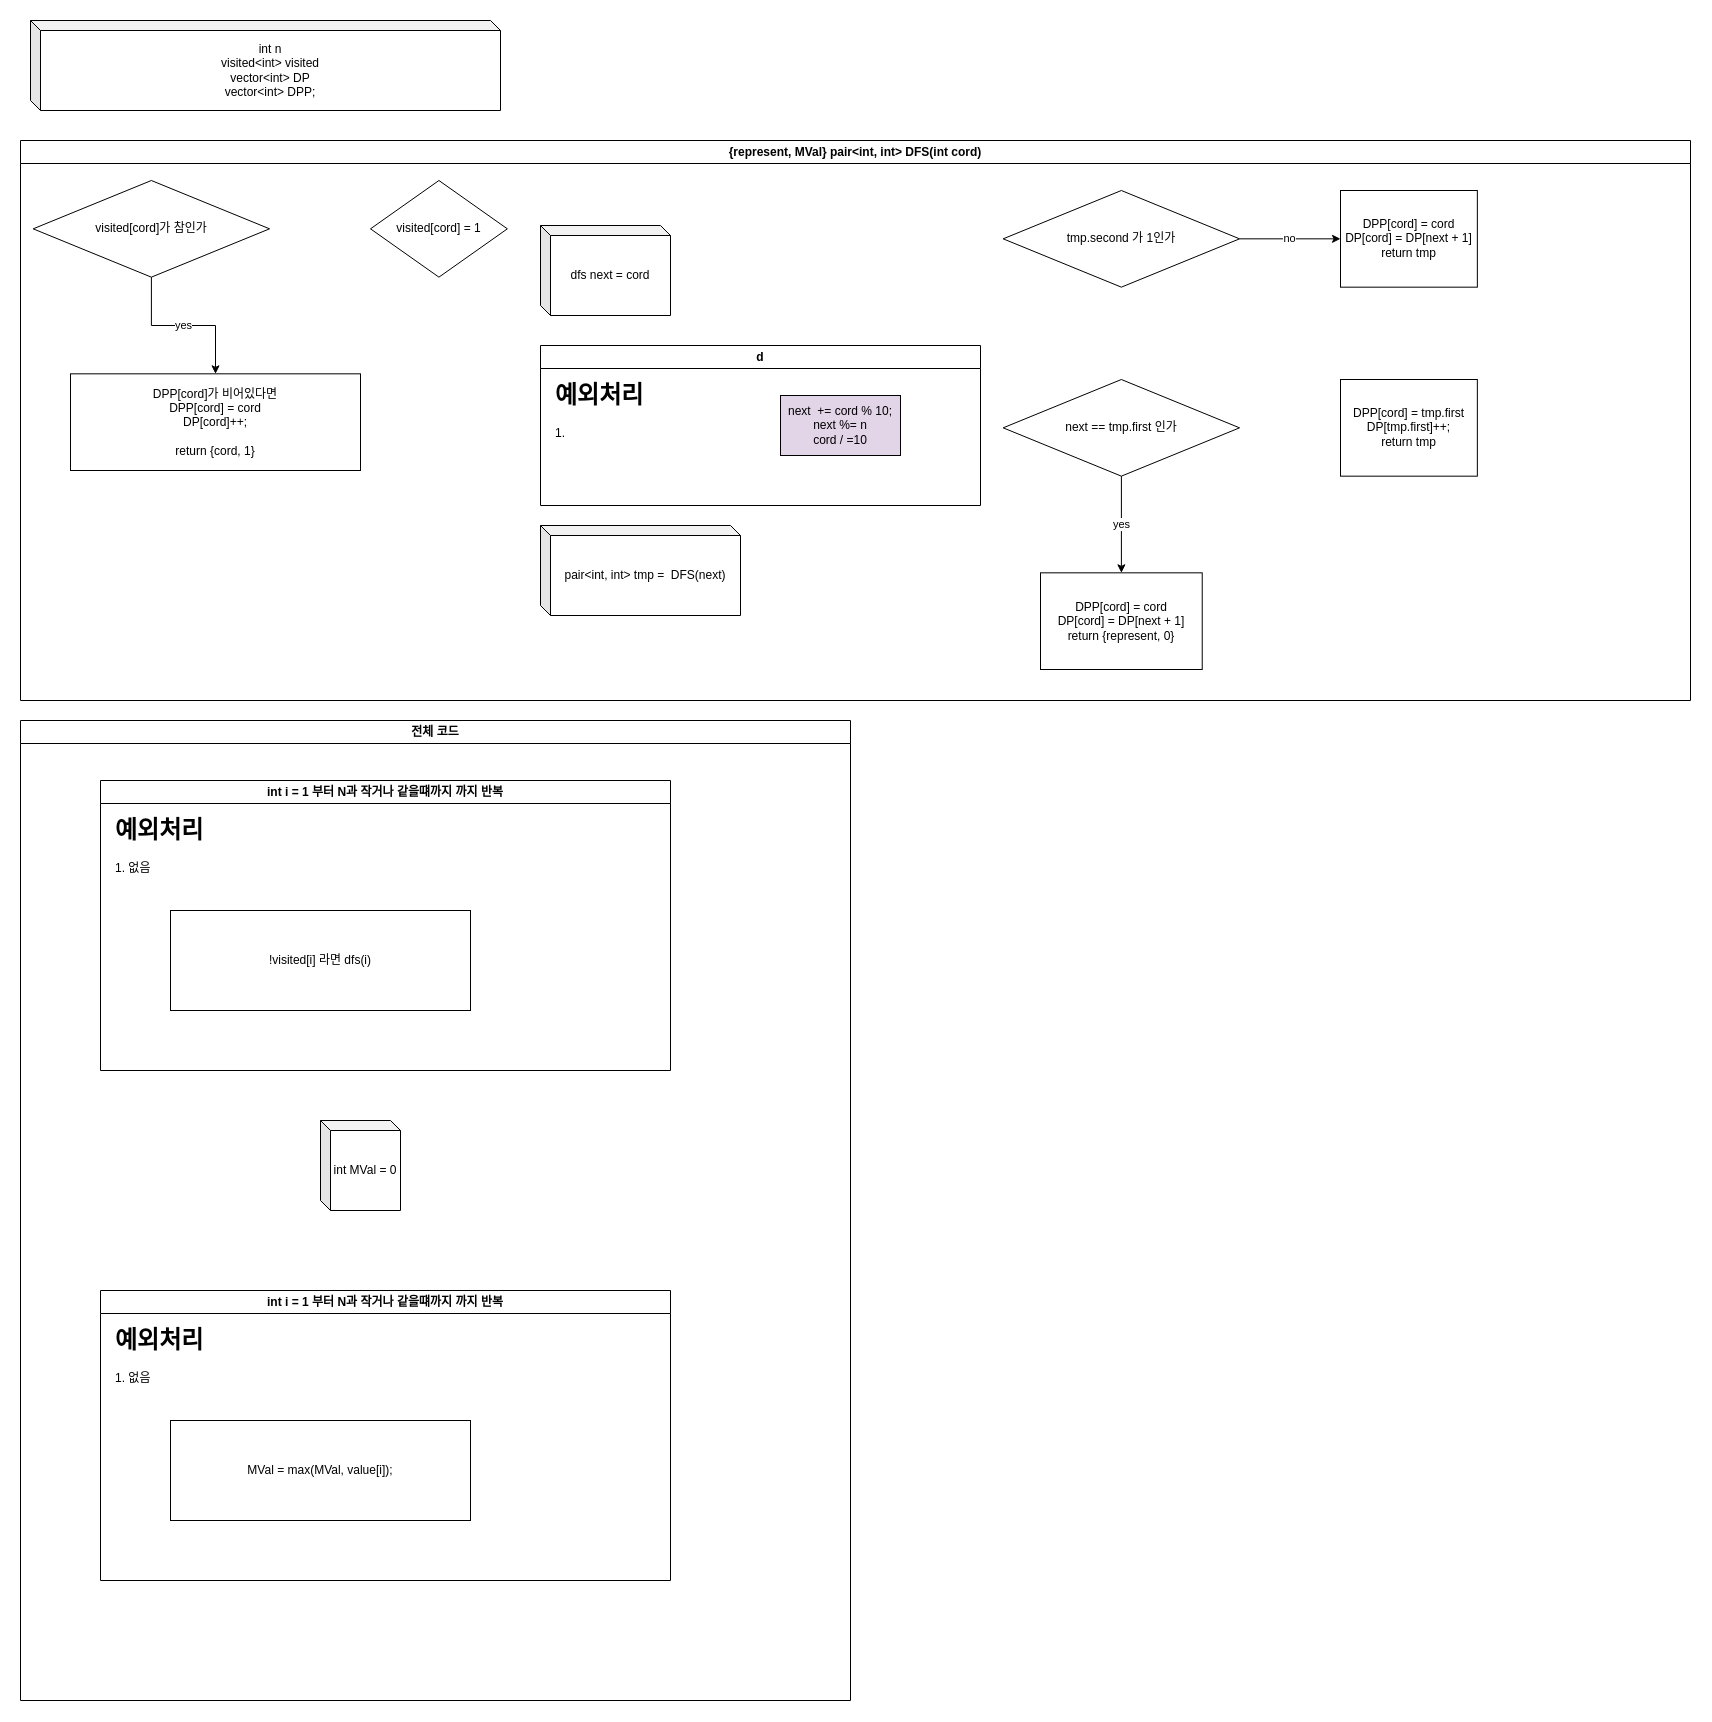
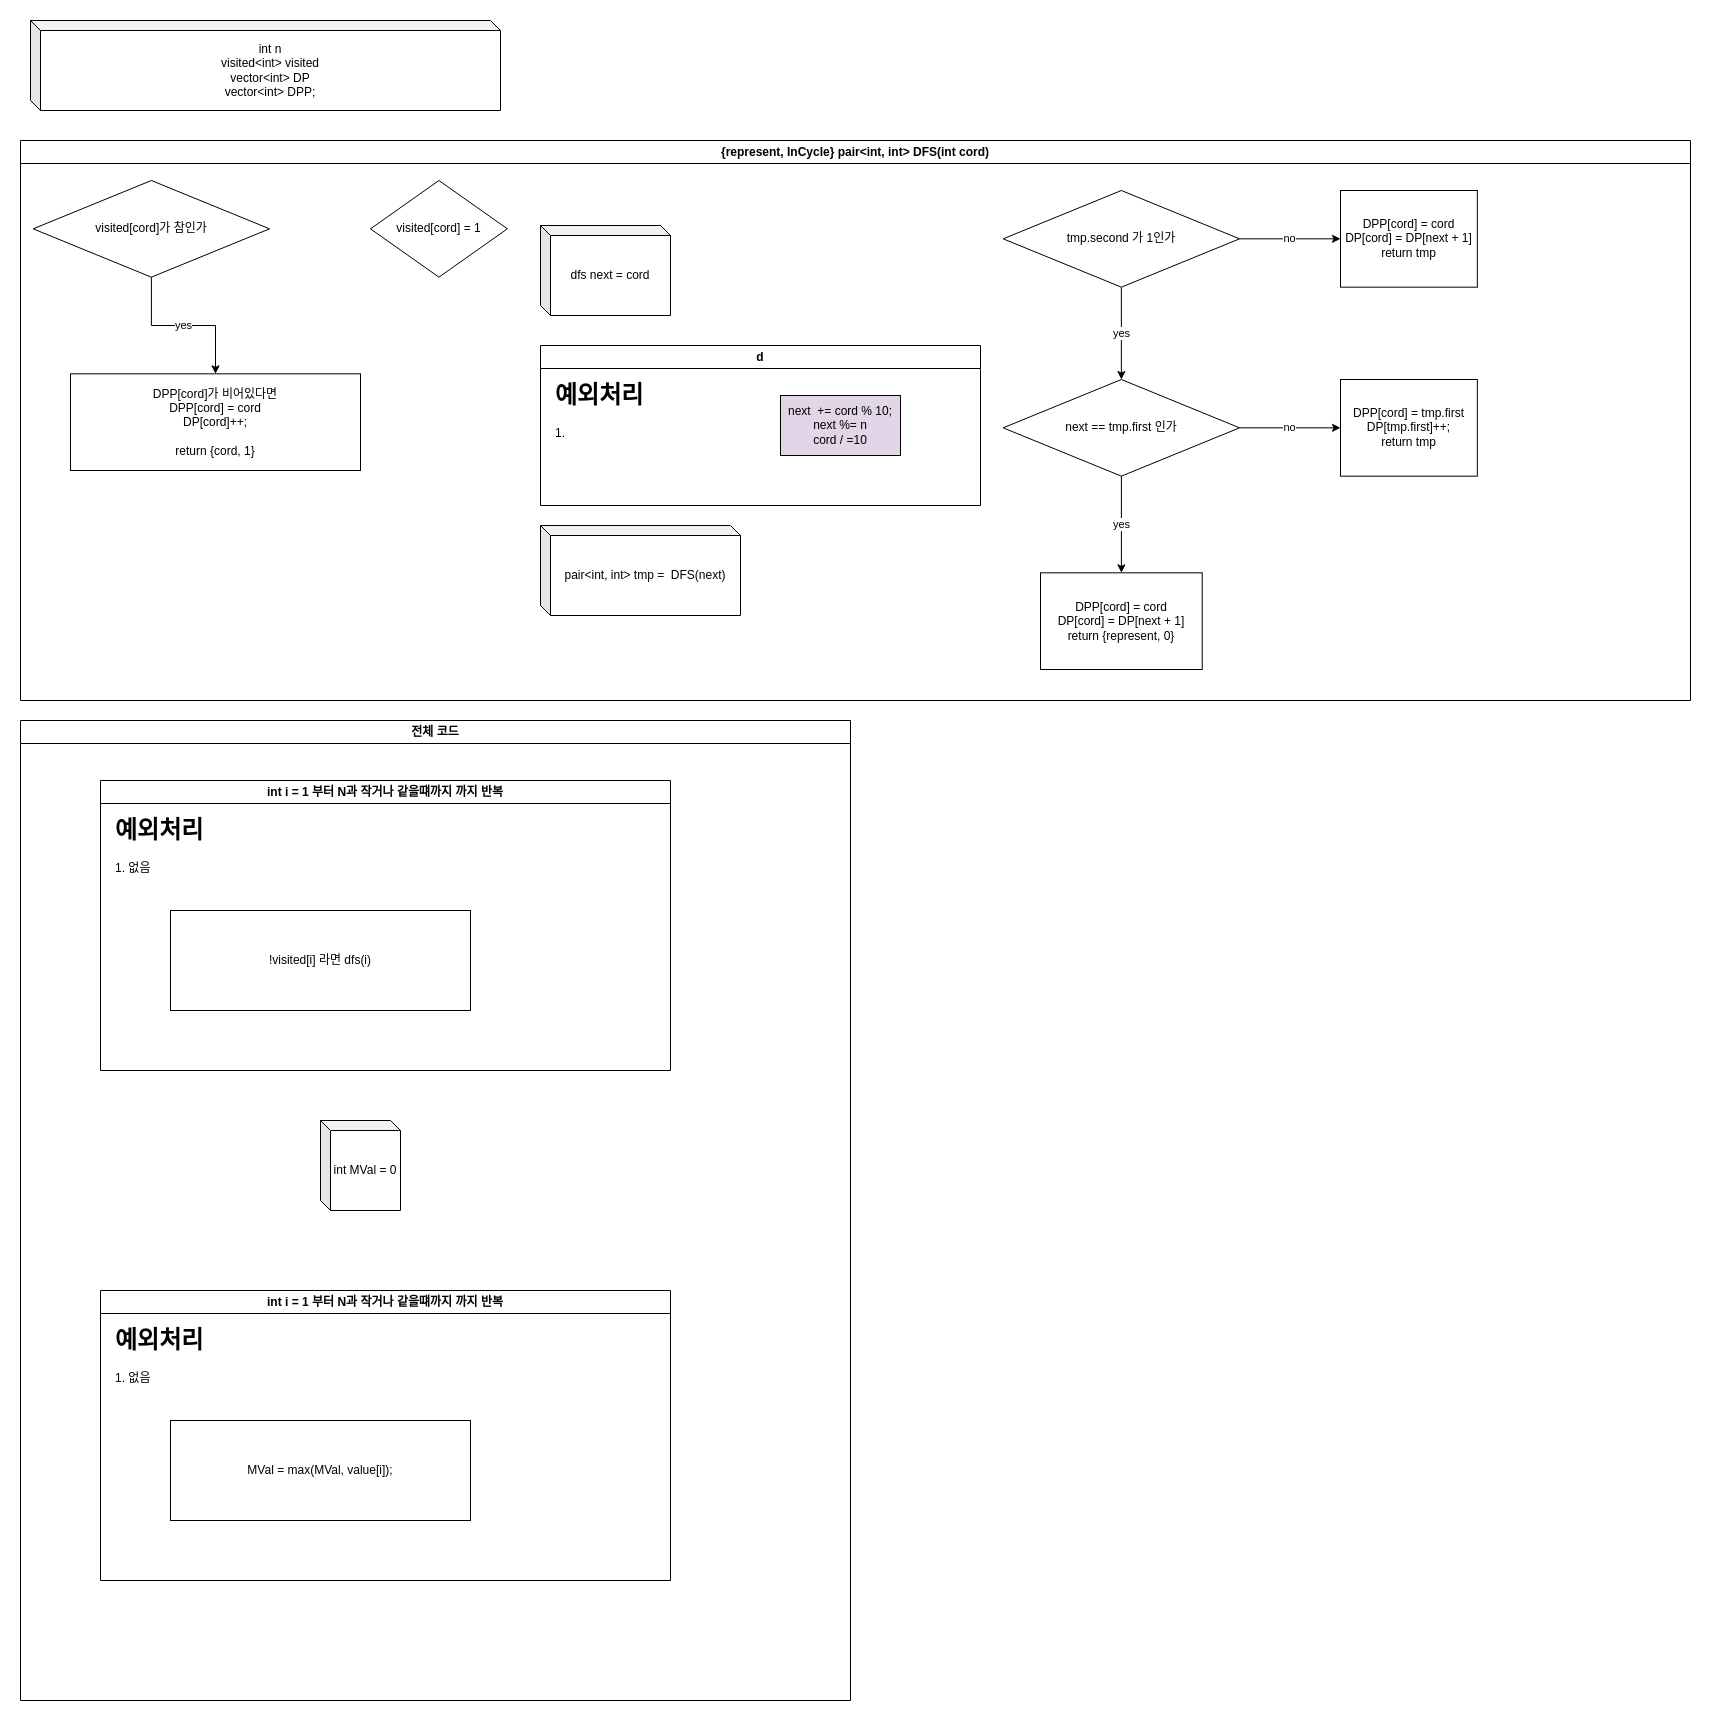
- <mxCell id="2" value="{represent, MVal} pair&amp;lt;int, int&amp;gt; DFS(int cord)" style="swimlane;whiteSpace=wrap;html=1;" vertex="1" parent="1"><mxGeometry x="20" y="140" width="1670" height="560" as="geometry" /></mxCell>
+ <mxCell id="2" value="{represent, InCycle} pair&amp;lt;int, int&amp;gt; DFS(int cord)" style="swimlane;whiteSpace=wrap;html=1;" vertex="1" parent="1"><mxGeometry x="20" y="140" width="1670" height="560" as="geometry" /></mxCell>
+ <mxCell id="11" value="yes" style="edgeStyle=orthogonalEdgeStyle;rounded=0;orthogonalLoop=1;jettySize=auto;html=1;" edge="1" parent="9" source="10" target="15"><mxGeometry relative="1" as="geometry"><mxPoint x="80.81" y="193.333" as="targetPoint" /></mxGeometry></mxCell>
+ <mxCell id="19" value="no" style="edgeStyle=orthogonalEdgeStyle;rounded=0;orthogonalLoop=1;jettySize=auto;html=1;" edge="1" parent="14" source="15" target="18"><mxGeometry relative="1" as="geometry" /></mxCell>
